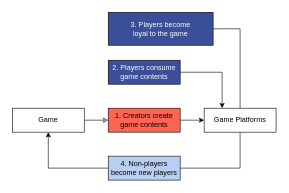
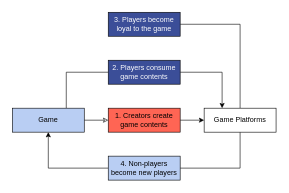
- <mxCell id="10" value="3. Players become&lt;br&gt;loyal to the game" style="rounded=0;whiteSpace=wrap;html=1;fillColor=#3B4E98;fontColor=#FFFFFF;" vertex="1" parent="1"><mxGeometry x="180" y="20" width="175" height="55" as="geometry" /></mxCell>
+ <mxCell id="10" value="3. Players become&lt;br&gt;loyal to the game" style="rounded=0;whiteSpace=wrap;html=1;fillColor=#3B4E98;fontColor=#FFFFFF;" vertex="1" parent="1"><mxGeometry x="180" y="20" width="120" height="40" as="geometry" /></mxCell>
+ <mxCell id="2" style="edgeStyle=orthogonalEdgeStyle;rounded=0;orthogonalLoop=1;jettySize=auto;html=1;exitX=0.75;exitY=0;exitDx=0;exitDy=0;entryX=0;entryY=0.5;entryDx=0;entryDy=0;endArrow=none;endFill=0;" edge="1" parent="1" source="4" target="9"><mxGeometry relative="1" as="geometry" /></mxCell>
- <mxCell id="4" value="Game" style="rounded=0;whiteSpace=wrap;html=1;" vertex="1" parent="1"><mxGeometry x="20" y="180" width="120" height="40" as="geometry" /></mxCell>
+ <mxCell id="4" value="Game" style="rounded=0;whiteSpace=wrap;html=1;fillColor=#b9cef3;" vertex="1" parent="1"><mxGeometry x="20" y="180" width="120" height="40" as="geometry" /></mxCell>
